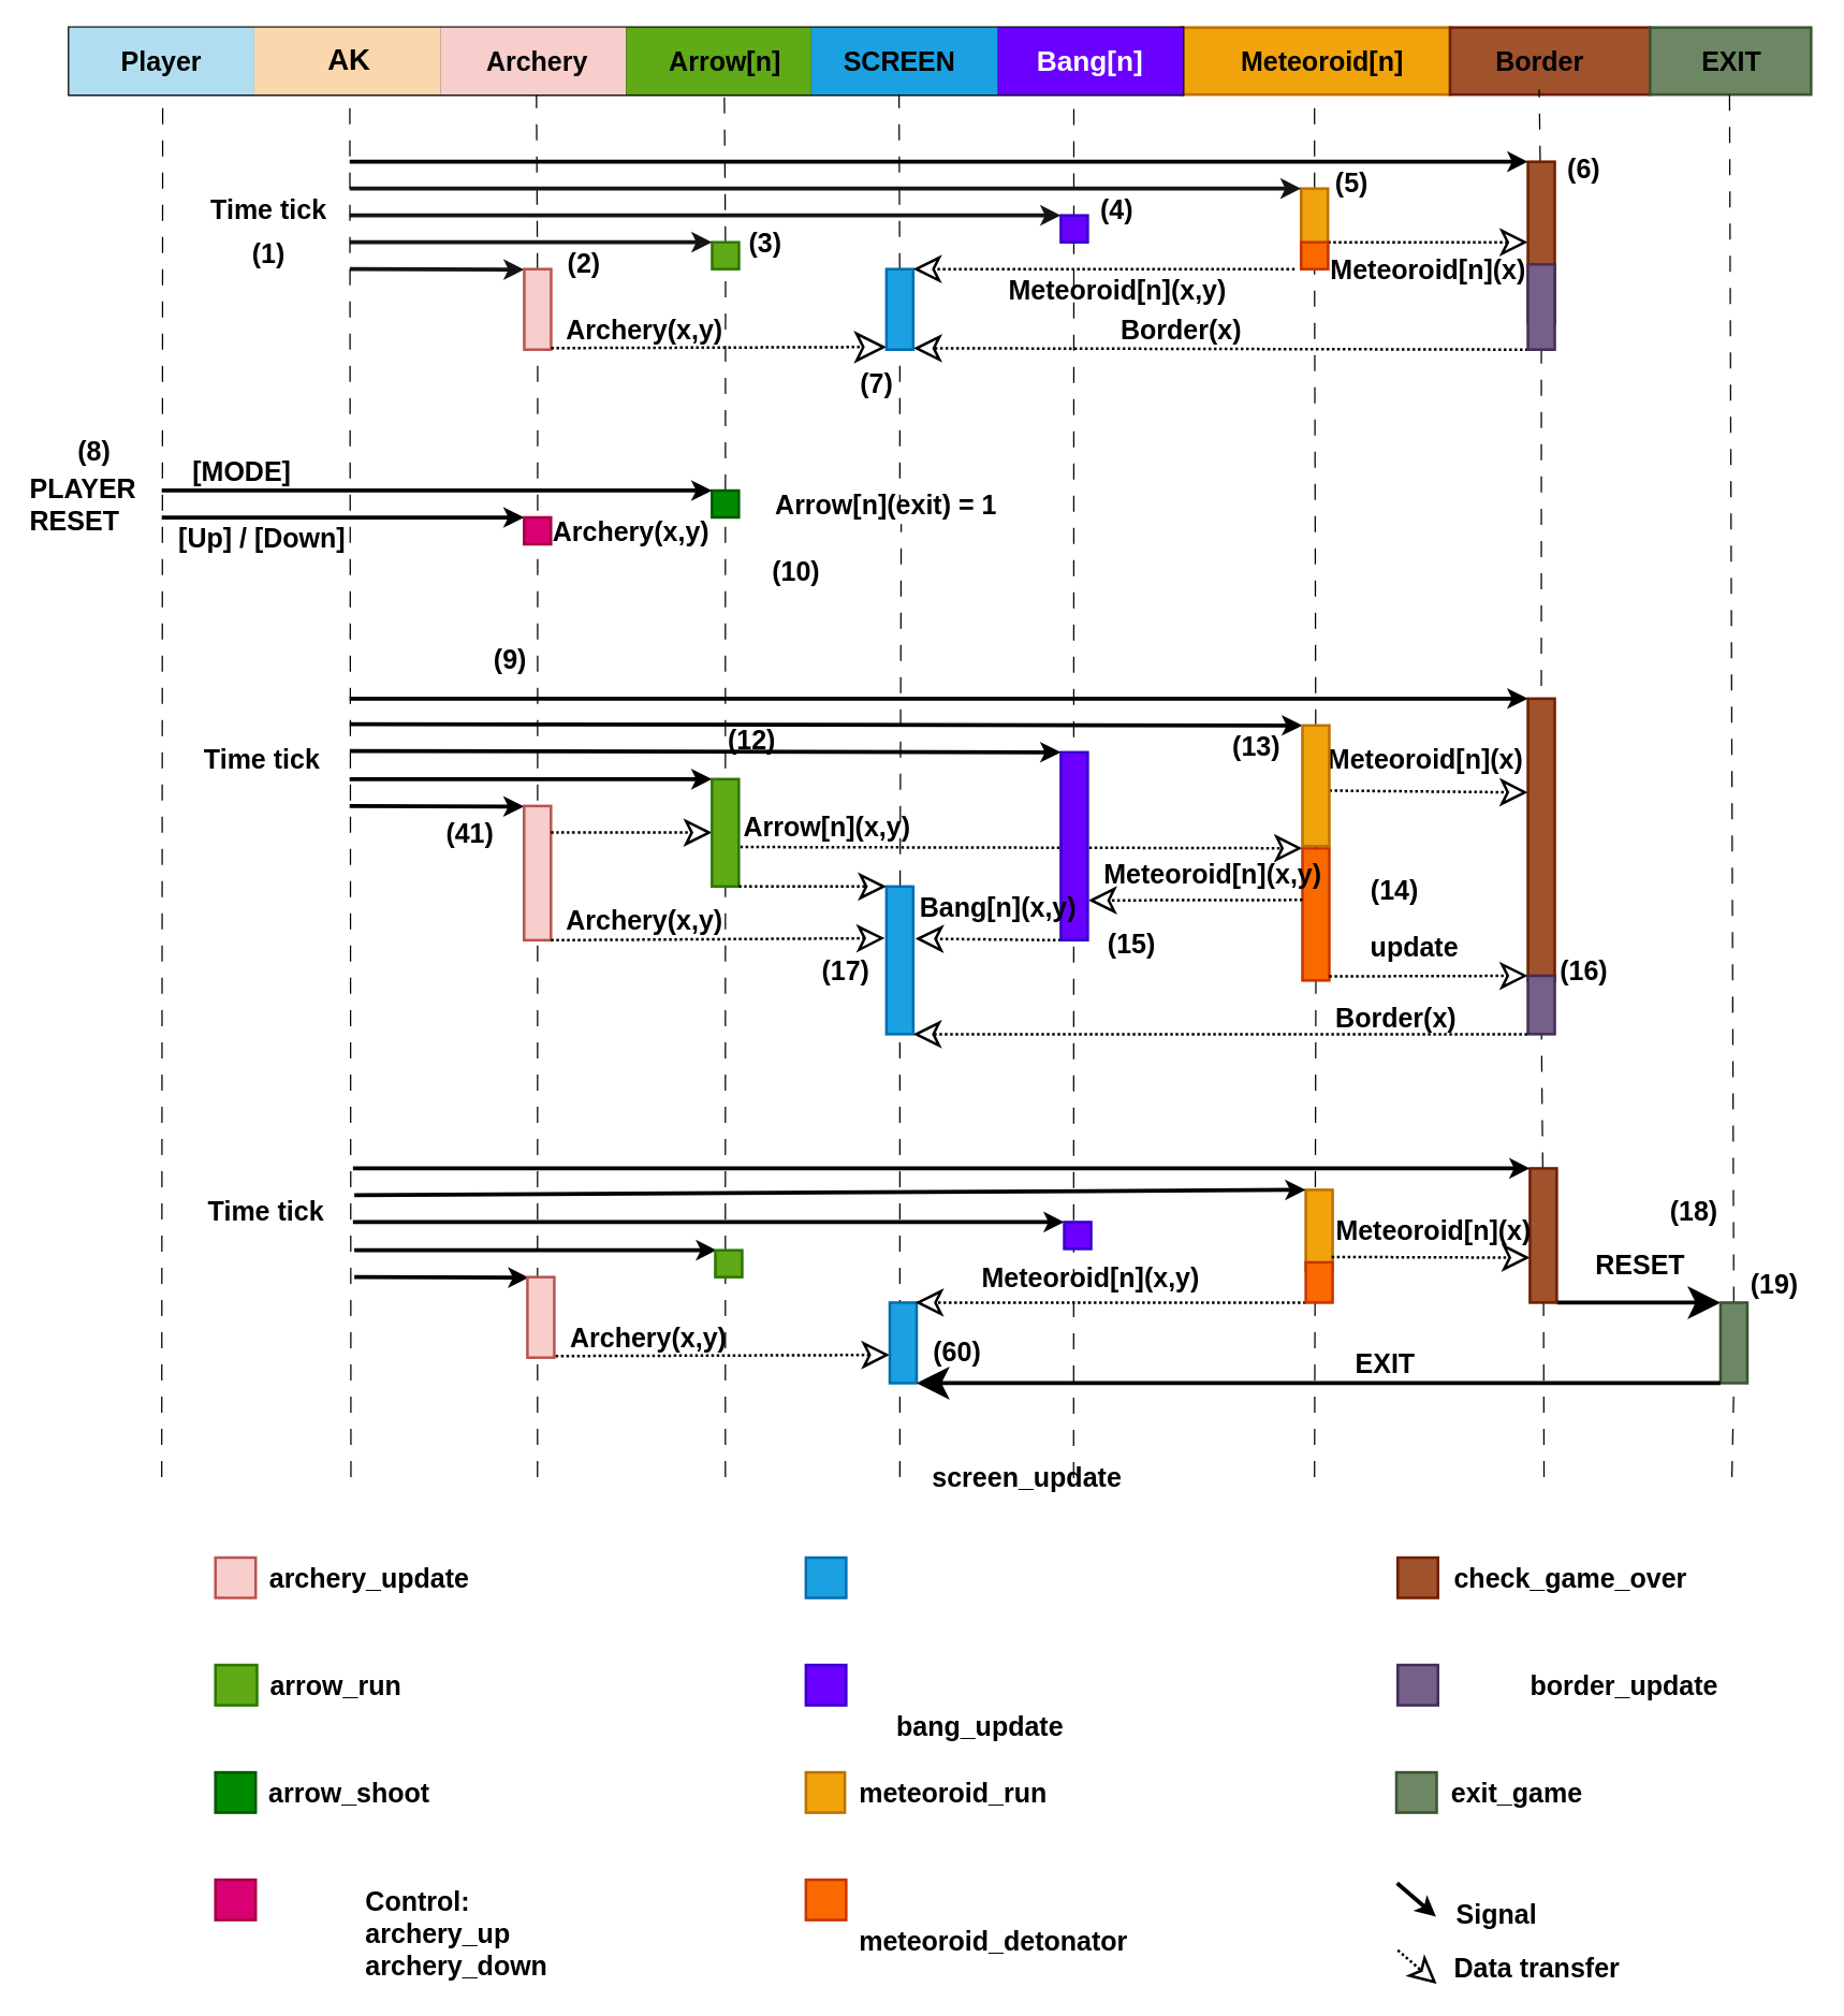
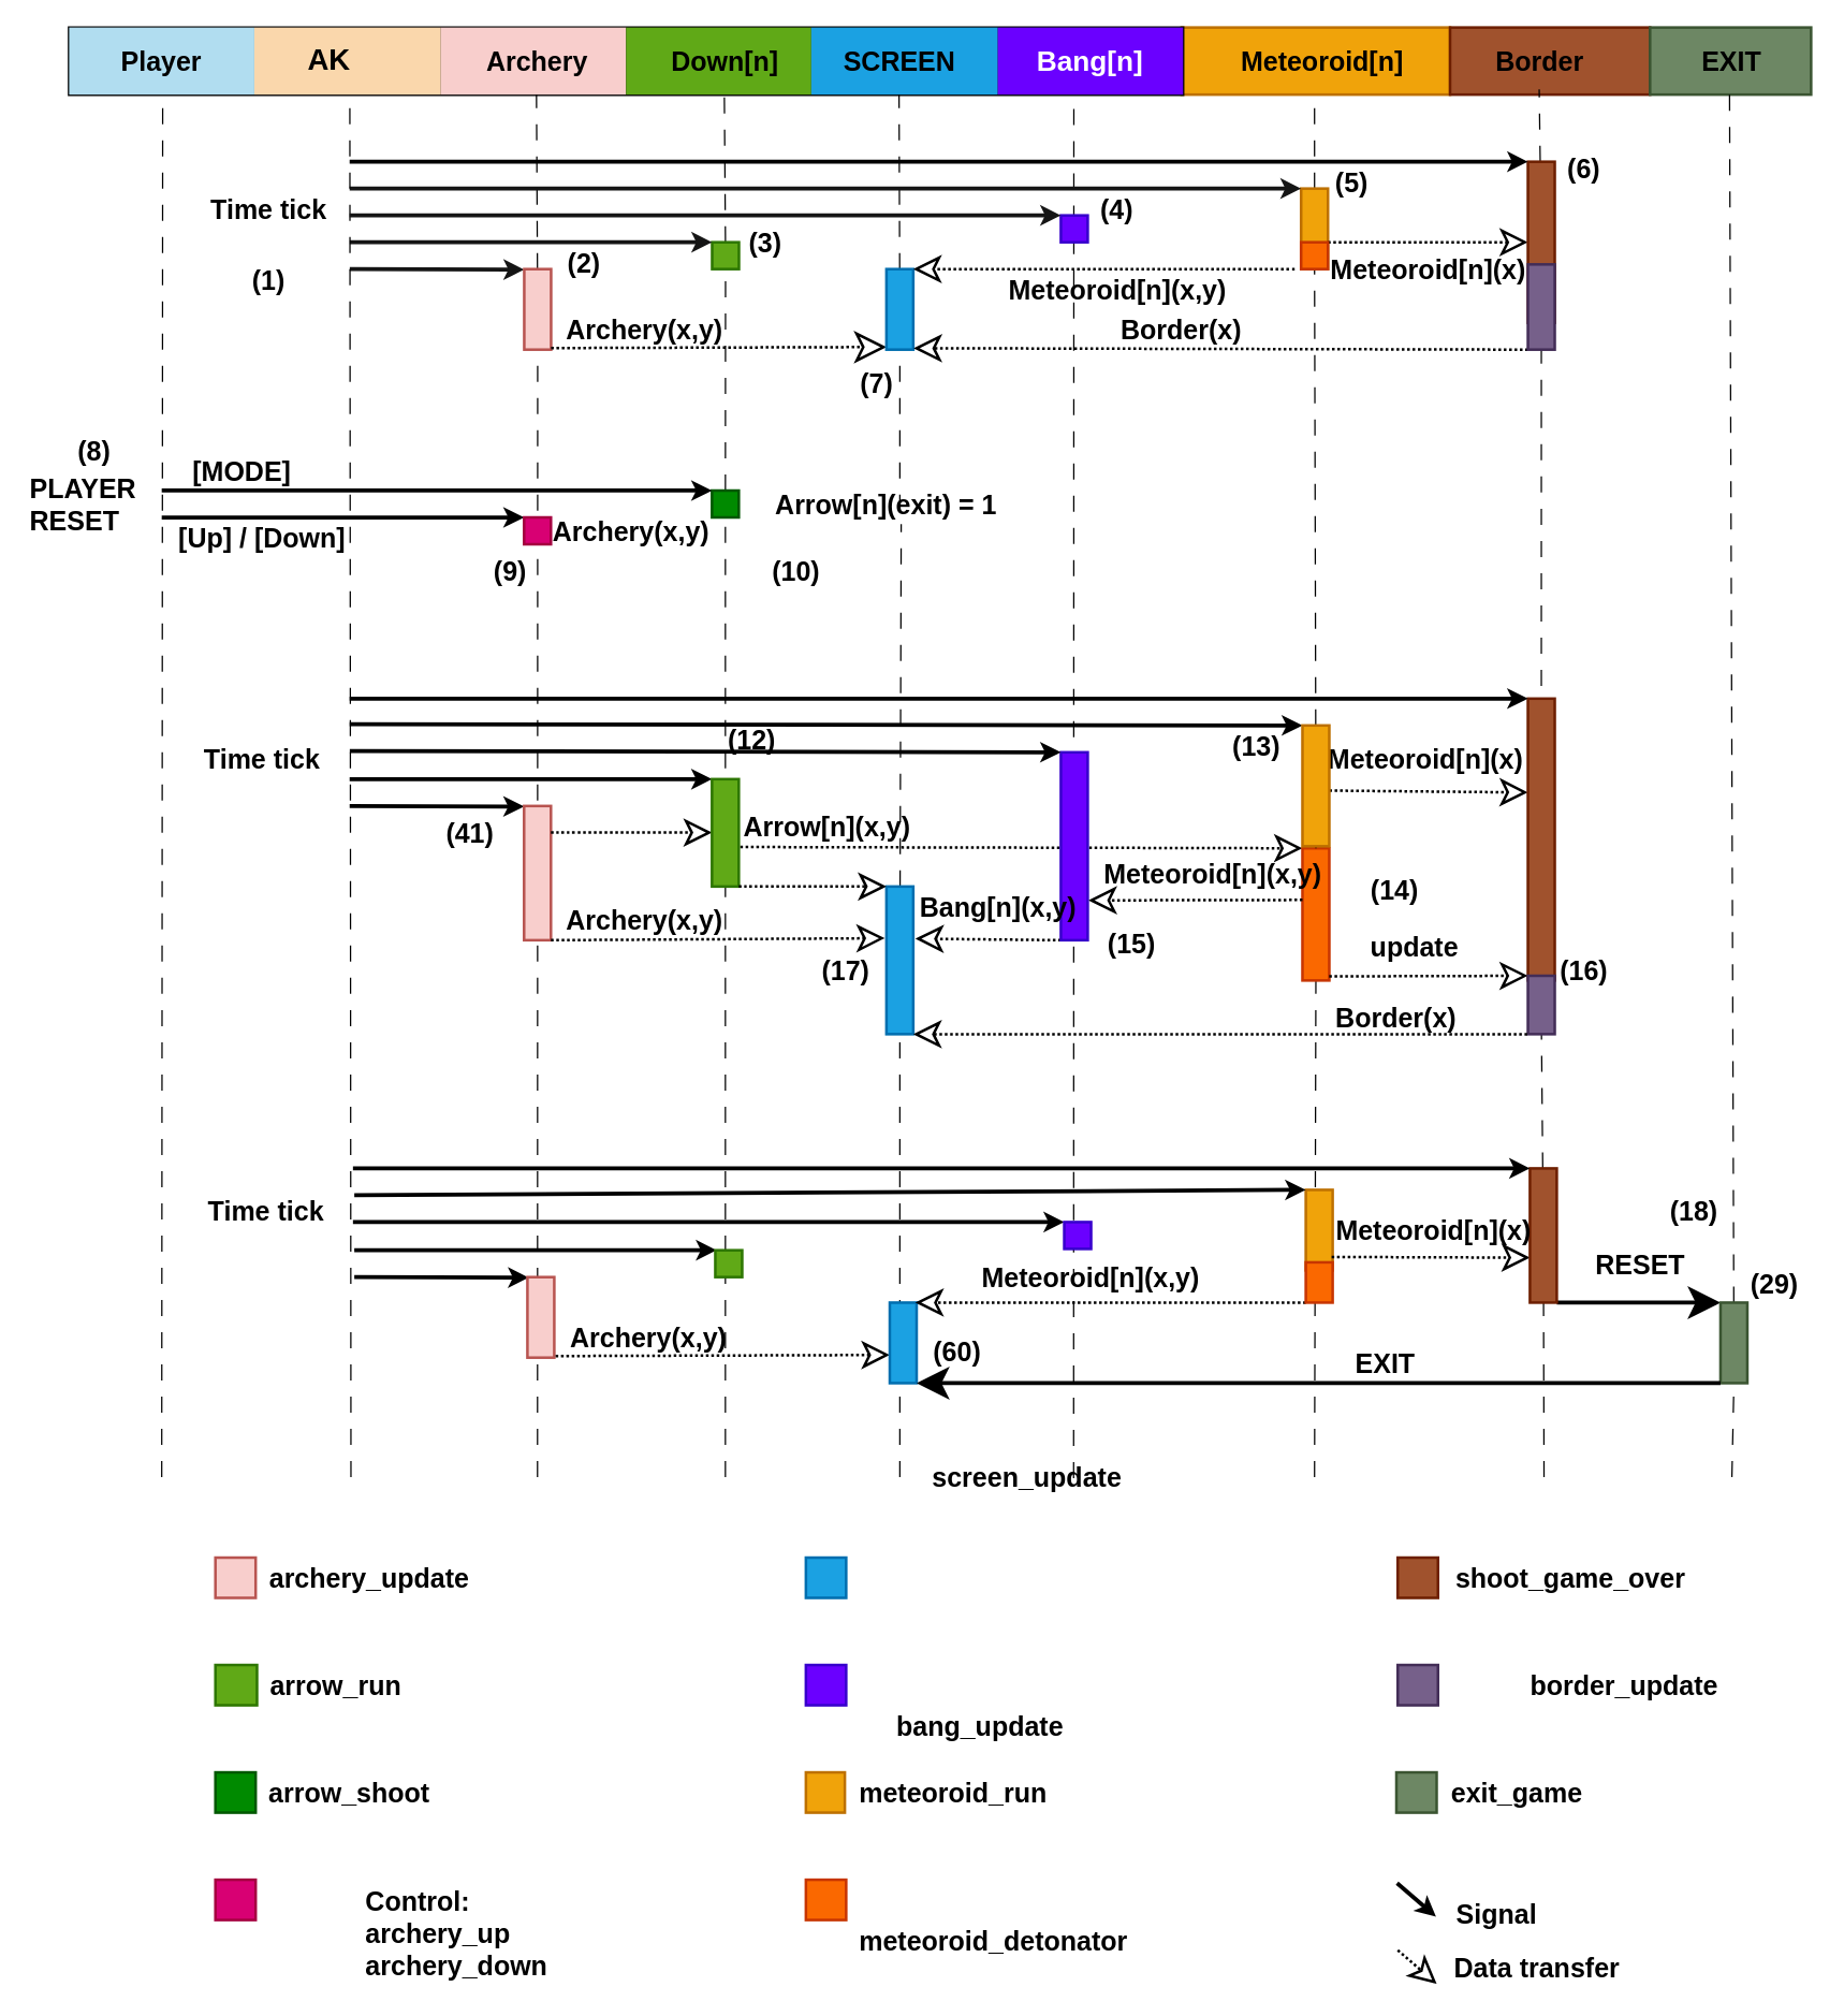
- <mxCell id="21" value="&lt;b style=&quot;font-size: 22px;&quot;&gt;AK&lt;/b&gt;" style="text;html=1;strokeColor=none;fillColor=none;align=center;verticalAlign=middle;whiteSpace=wrap;rounded=0;strokeWidth=2;fontSize=22;" parent="1" vertex="1"><mxGeometry x="220" y="30" width="80" height="30" as="geometry" /></mxCell>
+ <mxCell id="21" value="&lt;b style=&quot;font-size: 22px;&quot;&gt;AK&lt;/b&gt;" style="text;html=1;strokeColor=none;fillColor=none;align=center;verticalAlign=middle;whiteSpace=wrap;rounded=0;strokeWidth=2;fontSize=22;" parent="1" vertex="1"><mxGeometry x="205" y="30" width="80" height="30" as="geometry" /></mxCell>
- <mxCell id="23" value="&lt;font style=&quot;font-size: 20px;&quot;&gt;&lt;b&gt;Arrow[n]&lt;/b&gt;&lt;/font&gt;" style="text;html=1;strokeColor=none;fillColor=none;align=center;verticalAlign=middle;whiteSpace=wrap;rounded=0;strokeWidth=2;" parent="1" vertex="1"><mxGeometry x="510" y="30" width="60" height="30" as="geometry" /></mxCell>
+ <mxCell id="23" value="&lt;font style=&quot;font-size: 20px;&quot;&gt;&lt;b&gt;Down[n]&lt;/b&gt;&lt;/font&gt;" style="text;html=1;strokeColor=none;fillColor=none;align=center;verticalAlign=middle;whiteSpace=wrap;rounded=0;strokeWidth=2;" parent="1" vertex="1"><mxGeometry x="510" y="30" width="60" height="30" as="geometry" /></mxCell>
- <mxCell id="9" value="&lt;span style=&quot;font-size: 20px;&quot;&gt;&lt;b&gt;(1)&lt;/b&gt;&lt;/span&gt;" style="text;html=1;strokeColor=none;fillColor=none;align=center;verticalAlign=middle;whiteSpace=wrap;rounded=0;strokeWidth=2;" parent="1" vertex="1"><mxGeometry x="170" y="175" width="60" height="25" as="geometry" /></mxCell>
+ <mxCell id="9" value="&lt;span style=&quot;font-size: 20px;&quot;&gt;&lt;b&gt;(1)&lt;/b&gt;&lt;/span&gt;" style="text;html=1;strokeColor=none;fillColor=none;align=center;verticalAlign=middle;whiteSpace=wrap;rounded=0;strokeWidth=2;" parent="1" vertex="1"><mxGeometry x="170" y="195" width="60" height="25" as="geometry" /></mxCell>
- <mxCell id="95" value="&lt;span style=&quot;font-size: 20px;&quot;&gt;&lt;b&gt;(9)&lt;/b&gt;&lt;/span&gt;" style="text;html=1;strokeColor=none;fillColor=none;align=center;verticalAlign=middle;whiteSpace=wrap;rounded=0;strokeWidth=2;" parent="1" vertex="1"><mxGeometry x="350" y="475" width="60" height="30" as="geometry" /></mxCell>
+ <mxCell id="95" value="&lt;span style=&quot;font-size: 20px;&quot;&gt;&lt;b&gt;(9)&lt;/b&gt;&lt;/span&gt;" style="text;html=1;strokeColor=none;fillColor=none;align=center;verticalAlign=middle;whiteSpace=wrap;rounded=0;strokeWidth=2;" parent="1" vertex="1"><mxGeometry x="350" y="410" width="60" height="30" as="geometry" /></mxCell>
- <mxCell id="104" value="&lt;span style=&quot;font-size: 20px;&quot;&gt;&lt;b&gt;(19)&lt;/b&gt;&lt;/span&gt;" style="text;html=1;strokeColor=none;fillColor=none;align=center;verticalAlign=middle;whiteSpace=wrap;rounded=0;strokeWidth=2;" parent="1" vertex="1"><mxGeometry x="1291.5" y="941" width="60" height="30" as="geometry" /></mxCell>
+ <mxCell id="104" value="&lt;span style=&quot;font-size: 20px;&quot;&gt;&lt;b&gt;(29)&lt;/b&gt;&lt;/span&gt;" style="text;html=1;strokeColor=none;fillColor=none;align=center;verticalAlign=middle;whiteSpace=wrap;rounded=0;strokeWidth=2;" parent="1" vertex="1"><mxGeometry x="1291.5" y="941" width="60" height="30" as="geometry" /></mxCell>
- <mxCell id="150" value="&lt;span style=&quot;font-size: 20px;&quot;&gt;&lt;b&gt;check_game_over&lt;/b&gt;&lt;/span&gt;" style="text;html=1;strokeColor=none;fillColor=none;align=center;verticalAlign=middle;whiteSpace=wrap;rounded=0;strokeWidth=2;" parent="1" vertex="1"><mxGeometry x="1080" y="1160" width="180" height="30" as="geometry" /></mxCell>
+ <mxCell id="150" value="&lt;span style=&quot;font-size: 20px;&quot;&gt;&lt;b&gt;shoot_game_over&lt;/b&gt;&lt;/span&gt;" style="text;html=1;strokeColor=none;fillColor=none;align=center;verticalAlign=middle;whiteSpace=wrap;rounded=0;strokeWidth=2;" parent="1" vertex="1"><mxGeometry x="1080" y="1160" width="180" height="30" as="geometry" /></mxCell>
